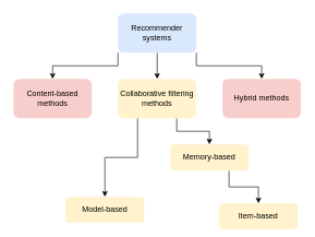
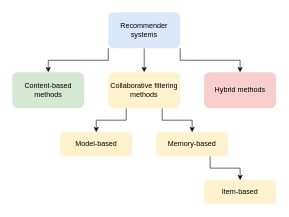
- <mxCell id="6" value="Content-based methods" style="rounded=1;whiteSpace=wrap;html=1;fillColor=#f8cecc;strokeColor=none;" vertex="1" parent="1"><mxGeometry x="20" y="120" width="120" height="60" as="geometry" /></mxCell>
+ <mxCell id="6" value="Content-based methods" style="rounded=1;whiteSpace=wrap;html=1;fillColor=#d5e8d4;strokeColor=none;" vertex="1" parent="1"><mxGeometry x="20" y="120" width="120" height="60" as="geometry" /></mxCell>
- <mxCell id="11" value="Model-based" style="rounded=1;whiteSpace=wrap;html=1;fillColor=#fff2cc;strokeColor=none;" vertex="1" parent="1"><mxGeometry x="100" y="300" width="120" height="40" as="geometry" /></mxCell>
+ <mxCell id="11" value="Model-based" style="rounded=1;whiteSpace=wrap;html=1;fillColor=#fff2cc;strokeColor=none;" vertex="1" parent="1"><mxGeometry x="100" y="220" width="120" height="40" as="geometry" /></mxCell>
- <mxCell id="14" value="Item-based" style="rounded=1;whiteSpace=wrap;html=1;fillColor=#fff2cc;strokeColor=none;" vertex="1" parent="1"><mxGeometry x="335" y="310" width="120" height="40" as="geometry" /></mxCell>
+ <mxCell id="14" value="Item-based" style="rounded=1;whiteSpace=wrap;html=1;fillColor=#fff2cc;strokeColor=none;" vertex="1" parent="1"><mxGeometry x="340" y="300" width="120" height="40" as="geometry" /></mxCell>
